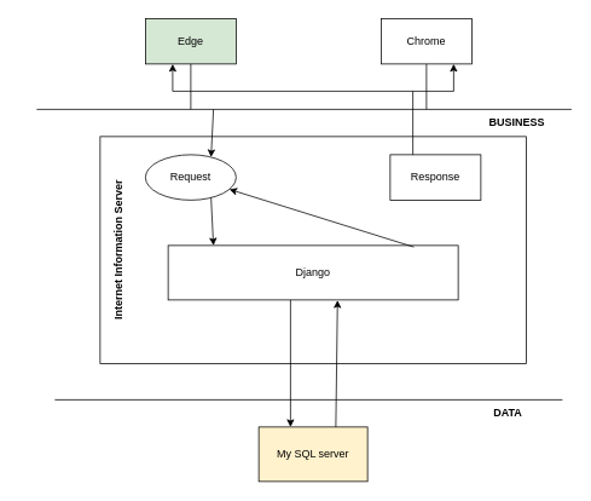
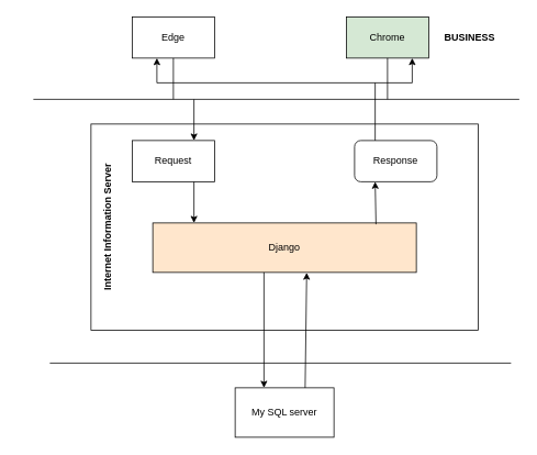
- <mxCell id="3" value="Edge" style="rounded=0;whiteSpace=wrap;html=1;fillColor=#d5e8d4;" vertex="1" parent="1"><mxGeometry x="160" y="20" width="100" height="50" as="geometry" /></mxCell>
+ <mxCell id="3" value="Edge" style="rounded=0;whiteSpace=wrap;html=1;" vertex="1" parent="1"><mxGeometry x="160" y="20" width="100" height="50" as="geometry" /></mxCell>
- <mxCell id="4" value="Chrome" style="rounded=0;whiteSpace=wrap;html=1;" vertex="1" parent="1"><mxGeometry x="420" y="20" width="100" height="50" as="geometry" /></mxCell>
+ <mxCell id="4" value="Chrome" style="rounded=0;whiteSpace=wrap;html=1;fillColor=#d5e8d4;" vertex="1" parent="1"><mxGeometry x="420" y="20" width="100" height="50" as="geometry" /></mxCell>
- <mxCell id="22" value="&lt;b&gt;BUSINESS&lt;/b&gt;" style="text;html=1;strokeColor=none;fillColor=none;align=center;verticalAlign=middle;whiteSpace=wrap;rounded=0;" vertex="1" parent="1"><mxGeometry x="540" y="120" width="60" height="30" as="geometry" /></mxCell>
+ <mxCell id="22" value="&lt;b&gt;BUSINESS&lt;/b&gt;" style="text;html=1;strokeColor=none;fillColor=none;align=center;verticalAlign=middle;whiteSpace=wrap;rounded=0;" vertex="1" parent="1"><mxGeometry x="540" y="30" width="60" height="30" as="geometry" /></mxCell>
- <mxCell id="8" value="Request" style="ellipse;whiteSpace=wrap;html=1;" vertex="1" parent="1"><mxGeometry x="160" y="170" width="100" height="50" as="geometry" /></mxCell>
+ <mxCell id="8" value="Request" style="rounded=0;whiteSpace=wrap;html=1;" vertex="1" parent="1"><mxGeometry x="160" y="170" width="100" height="50" as="geometry" /></mxCell>
- <mxCell id="10" value="Response" style="rounded=0;whiteSpace=wrap;html=1;" vertex="1" parent="1"><mxGeometry x="430" y="170" width="100" height="50" as="geometry" /></mxCell>
+ <mxCell id="10" value="Response" style="whiteSpace=wrap;html=1;rounded=1;" vertex="1" parent="1"><mxGeometry x="430" y="170" width="100" height="50" as="geometry" /></mxCell>
- <mxCell id="15" value="" style="endArrow=classic;html=1;rounded=0;exitX=0.847;exitY=0.028;exitDx=0;exitDy=0;exitPerimeter=0;" edge="1" parent="1" source="9" target="8"><mxGeometry width="50" height="50" relative="1" as="geometry"><mxPoint x="245" y="230" as="sourcePoint" /><mxPoint x="245" y="280" as="targetPoint" /></mxGeometry></mxCell>
+ <mxCell id="15" value="" style="endArrow=classic;html=1;rounded=0;exitX=0.847;exitY=0.028;exitDx=0;exitDy=0;entryX=0.25;entryY=1;entryDx=0;entryDy=0;exitPerimeter=0;" edge="1" parent="1" source="9" target="10"><mxGeometry width="50" height="50" relative="1" as="geometry"><mxPoint x="245" y="230" as="sourcePoint" /><mxPoint x="245" y="280" as="targetPoint" /></mxGeometry></mxCell>
- <mxCell id="9" value="Django" style="rounded=0;whiteSpace=wrap;html=1;" vertex="1" parent="1"><mxGeometry x="185" y="270" width="320" height="60" as="geometry" /></mxCell>
+ <mxCell id="9" value="Django" style="rounded=0;whiteSpace=wrap;html=1;fillColor=#ffe6cc;" vertex="1" parent="1"><mxGeometry x="185" y="270" width="320" height="60" as="geometry" /></mxCell>
- <mxCell id="23" value="&lt;b&gt;DATA&lt;/b&gt;" style="text;html=1;strokeColor=none;fillColor=none;align=center;verticalAlign=middle;whiteSpace=wrap;rounded=0;" vertex="1" parent="1"><mxGeometry x="530" y="440" width="60" height="30" as="geometry" /></mxCell>
- <mxCell id="11" value="My SQL server" style="rounded=0;whiteSpace=wrap;html=1;fillColor=#fff2cc;" vertex="1" parent="1"><mxGeometry x="285" y="470" width="120" height="60" as="geometry" /></mxCell>
+ <mxCell id="11" value="My SQL server" style="rounded=0;whiteSpace=wrap;html=1;" vertex="1" parent="1"><mxGeometry x="285" y="470" width="120" height="60" as="geometry" /></mxCell>
